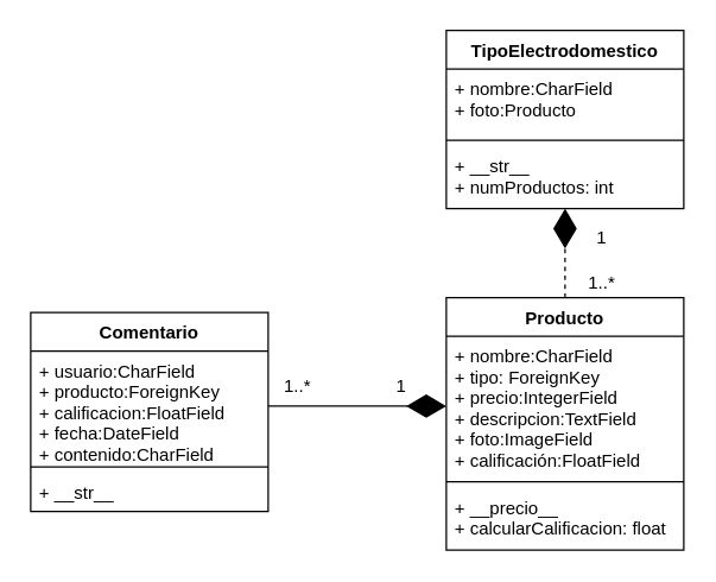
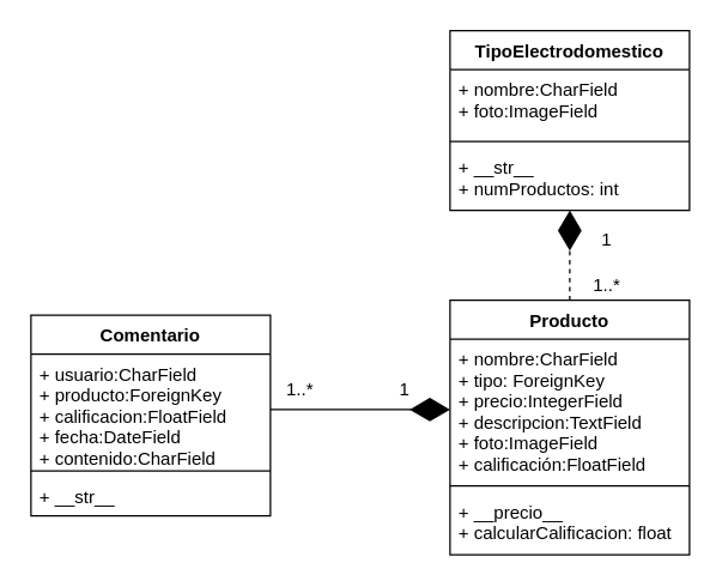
- <mxCell id="3" value="+ nombre:CharField&#10;+ foto:Producto" style="text;strokeColor=none;fillColor=none;align=left;verticalAlign=top;spacingLeft=4;spacingRight=4;overflow=hidden;rotatable=0;points=[[0,0.5],[1,0.5]];portConstraint=eastwest;" vertex="1" parent="2"><mxGeometry y="26" width="160" height="44" as="geometry" /></mxCell>
+ <mxCell id="3" value="+ nombre:CharField&#10;+ foto:ImageField" style="text;strokeColor=none;fillColor=none;align=left;verticalAlign=top;spacingLeft=4;spacingRight=4;overflow=hidden;rotatable=0;points=[[0,0.5],[1,0.5]];portConstraint=eastwest;" vertex="1" parent="2"><mxGeometry y="26" width="160" height="44" as="geometry" /></mxCell>
